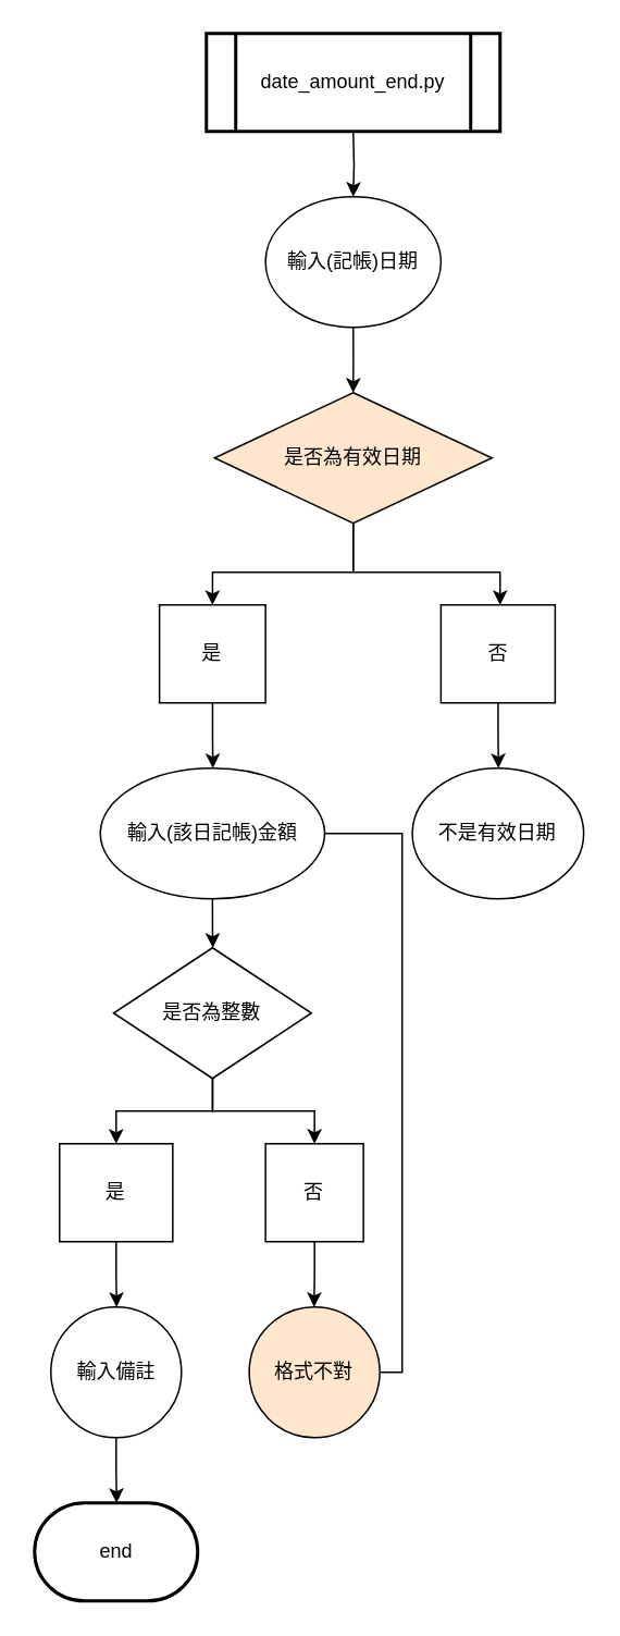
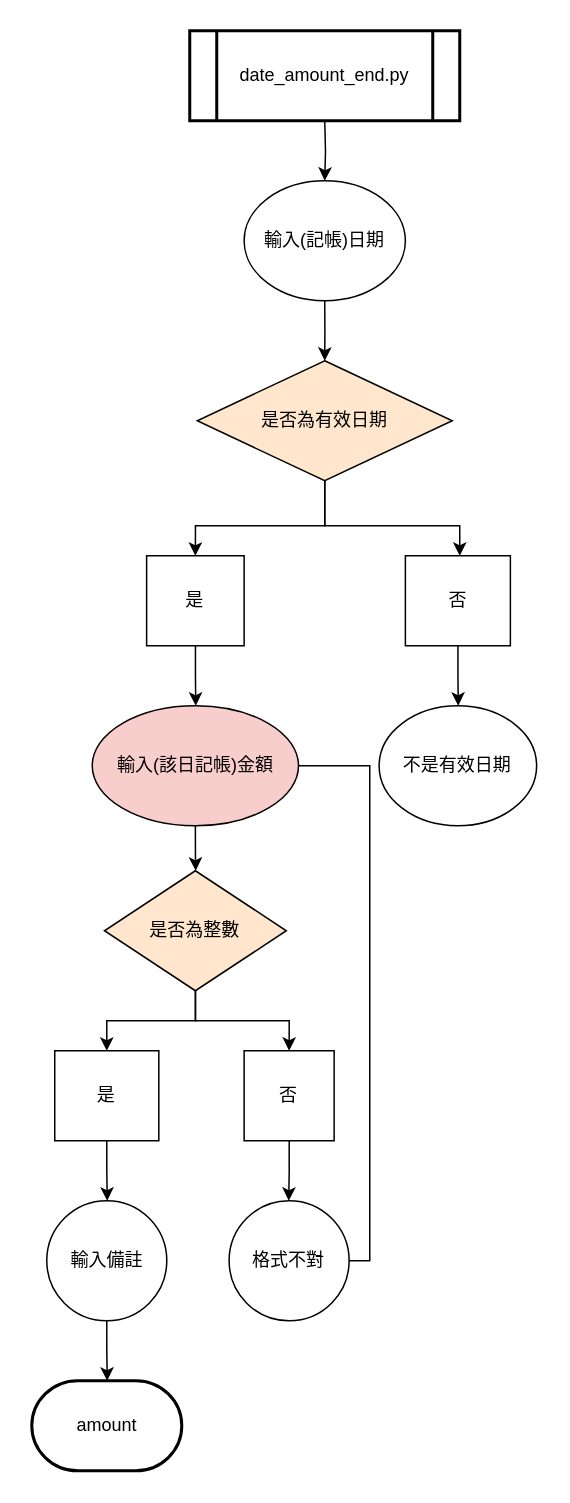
- <mxCell id="13" value="輸入(該日記帳)金額" style="ellipse;whiteSpace=wrap;html=1;" vertex="1" parent="1"><mxGeometry x="61" y="470" width="137.5" height="80" as="geometry" /></mxCell>
+ <mxCell id="13" value="輸入(該日記帳)金額" style="ellipse;whiteSpace=wrap;html=1;fillColor=#f8cecc;" vertex="1" parent="1"><mxGeometry x="61" y="470" width="137.5" height="80" as="geometry" /></mxCell>
- <mxCell id="18" value="是否為整數" style="rhombus;whiteSpace=wrap;html=1;" vertex="1" parent="1"><mxGeometry x="69.13" y="580" width="121.25" height="80" as="geometry" /></mxCell>
+ <mxCell id="18" value="是否為整數" style="rhombus;whiteSpace=wrap;html=1;fillColor=#ffe6cc;" vertex="1" parent="1"><mxGeometry x="69.13" y="580" width="121.25" height="80" as="geometry" /></mxCell>
- <mxCell id="26" value="格式不對" style="ellipse;whiteSpace=wrap;html=1;fillColor=#ffe6cc;" vertex="1" parent="1"><mxGeometry x="152.255" y="800" width="80" height="80" as="geometry" /></mxCell>
+ <mxCell id="26" value="格式不對" style="ellipse;whiteSpace=wrap;html=1;" vertex="1" parent="1"><mxGeometry x="152.255" y="800" width="80" height="80" as="geometry" /></mxCell>
- <mxCell id="27" value="end" style="strokeWidth=2;html=1;shape=mxgraph.flowchart.terminator;whiteSpace=wrap;" vertex="1" parent="1"><mxGeometry x="20.69" y="920" width="100" height="60" as="geometry" /></mxCell>
+ <mxCell id="27" value="amount" style="strokeWidth=2;html=1;shape=mxgraph.flowchart.terminator;whiteSpace=wrap;" vertex="1" parent="1"><mxGeometry x="20.69" y="920" width="100" height="60" as="geometry" /></mxCell>
